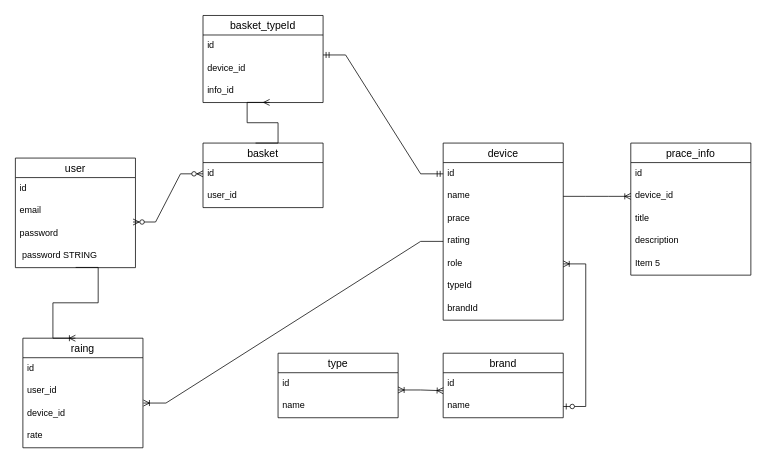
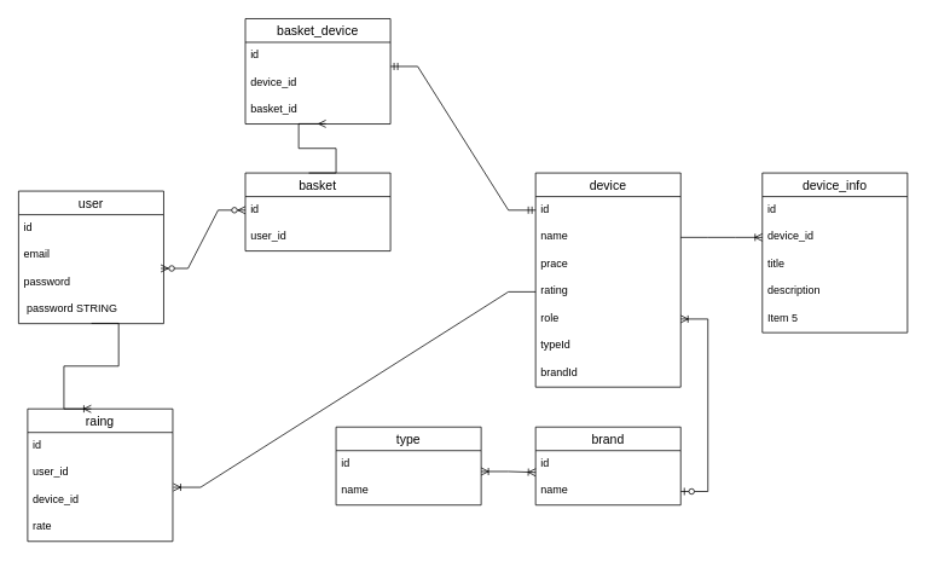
- <mxCell id="33" value="basket_typeId" style="swimlane;fontStyle=0;childLayout=stackLayout;horizontal=1;startSize=26;horizontalStack=0;resizeParent=1;resizeParentMax=0;resizeLast=0;collapsible=1;marginBottom=0;align=center;fontSize=14;" parent="1" vertex="1"><mxGeometry x="270" y="20" width="160" height="116" as="geometry" /></mxCell>
+ <mxCell id="33" value="basket_device" style="swimlane;fontStyle=0;childLayout=stackLayout;horizontal=1;startSize=26;horizontalStack=0;resizeParent=1;resizeParentMax=0;resizeLast=0;collapsible=1;marginBottom=0;align=center;fontSize=14;" parent="1" vertex="1"><mxGeometry x="270" y="20" width="160" height="116" as="geometry" /></mxCell>
- <mxCell id="36" value="info_id" style="text;strokeColor=none;fillColor=none;spacingLeft=4;spacingRight=4;overflow=hidden;rotatable=0;points=[[0,0.5],[1,0.5]];portConstraint=eastwest;fontSize=12;" parent="33" vertex="1"><mxGeometry y="86" width="160" height="30" as="geometry" /></mxCell>
+ <mxCell id="36" value="basket_id" style="text;strokeColor=none;fillColor=none;spacingLeft=4;spacingRight=4;overflow=hidden;rotatable=0;points=[[0,0.5],[1,0.5]];portConstraint=eastwest;fontSize=12;" parent="33" vertex="1"><mxGeometry y="86" width="160" height="30" as="geometry" /></mxCell>
- <mxCell id="27" value="prace_info" style="swimlane;fontStyle=0;childLayout=stackLayout;horizontal=1;startSize=26;horizontalStack=0;resizeParent=1;resizeParentMax=0;resizeLast=0;collapsible=1;marginBottom=0;align=center;fontSize=14;" parent="1" vertex="1"><mxGeometry x="840" y="190" width="160" height="176" as="geometry" /></mxCell>
+ <mxCell id="27" value="device_info" style="swimlane;fontStyle=0;childLayout=stackLayout;horizontal=1;startSize=26;horizontalStack=0;resizeParent=1;resizeParentMax=0;resizeLast=0;collapsible=1;marginBottom=0;align=center;fontSize=14;" parent="1" vertex="1"><mxGeometry x="840" y="190" width="160" height="176" as="geometry" /></mxCell>
